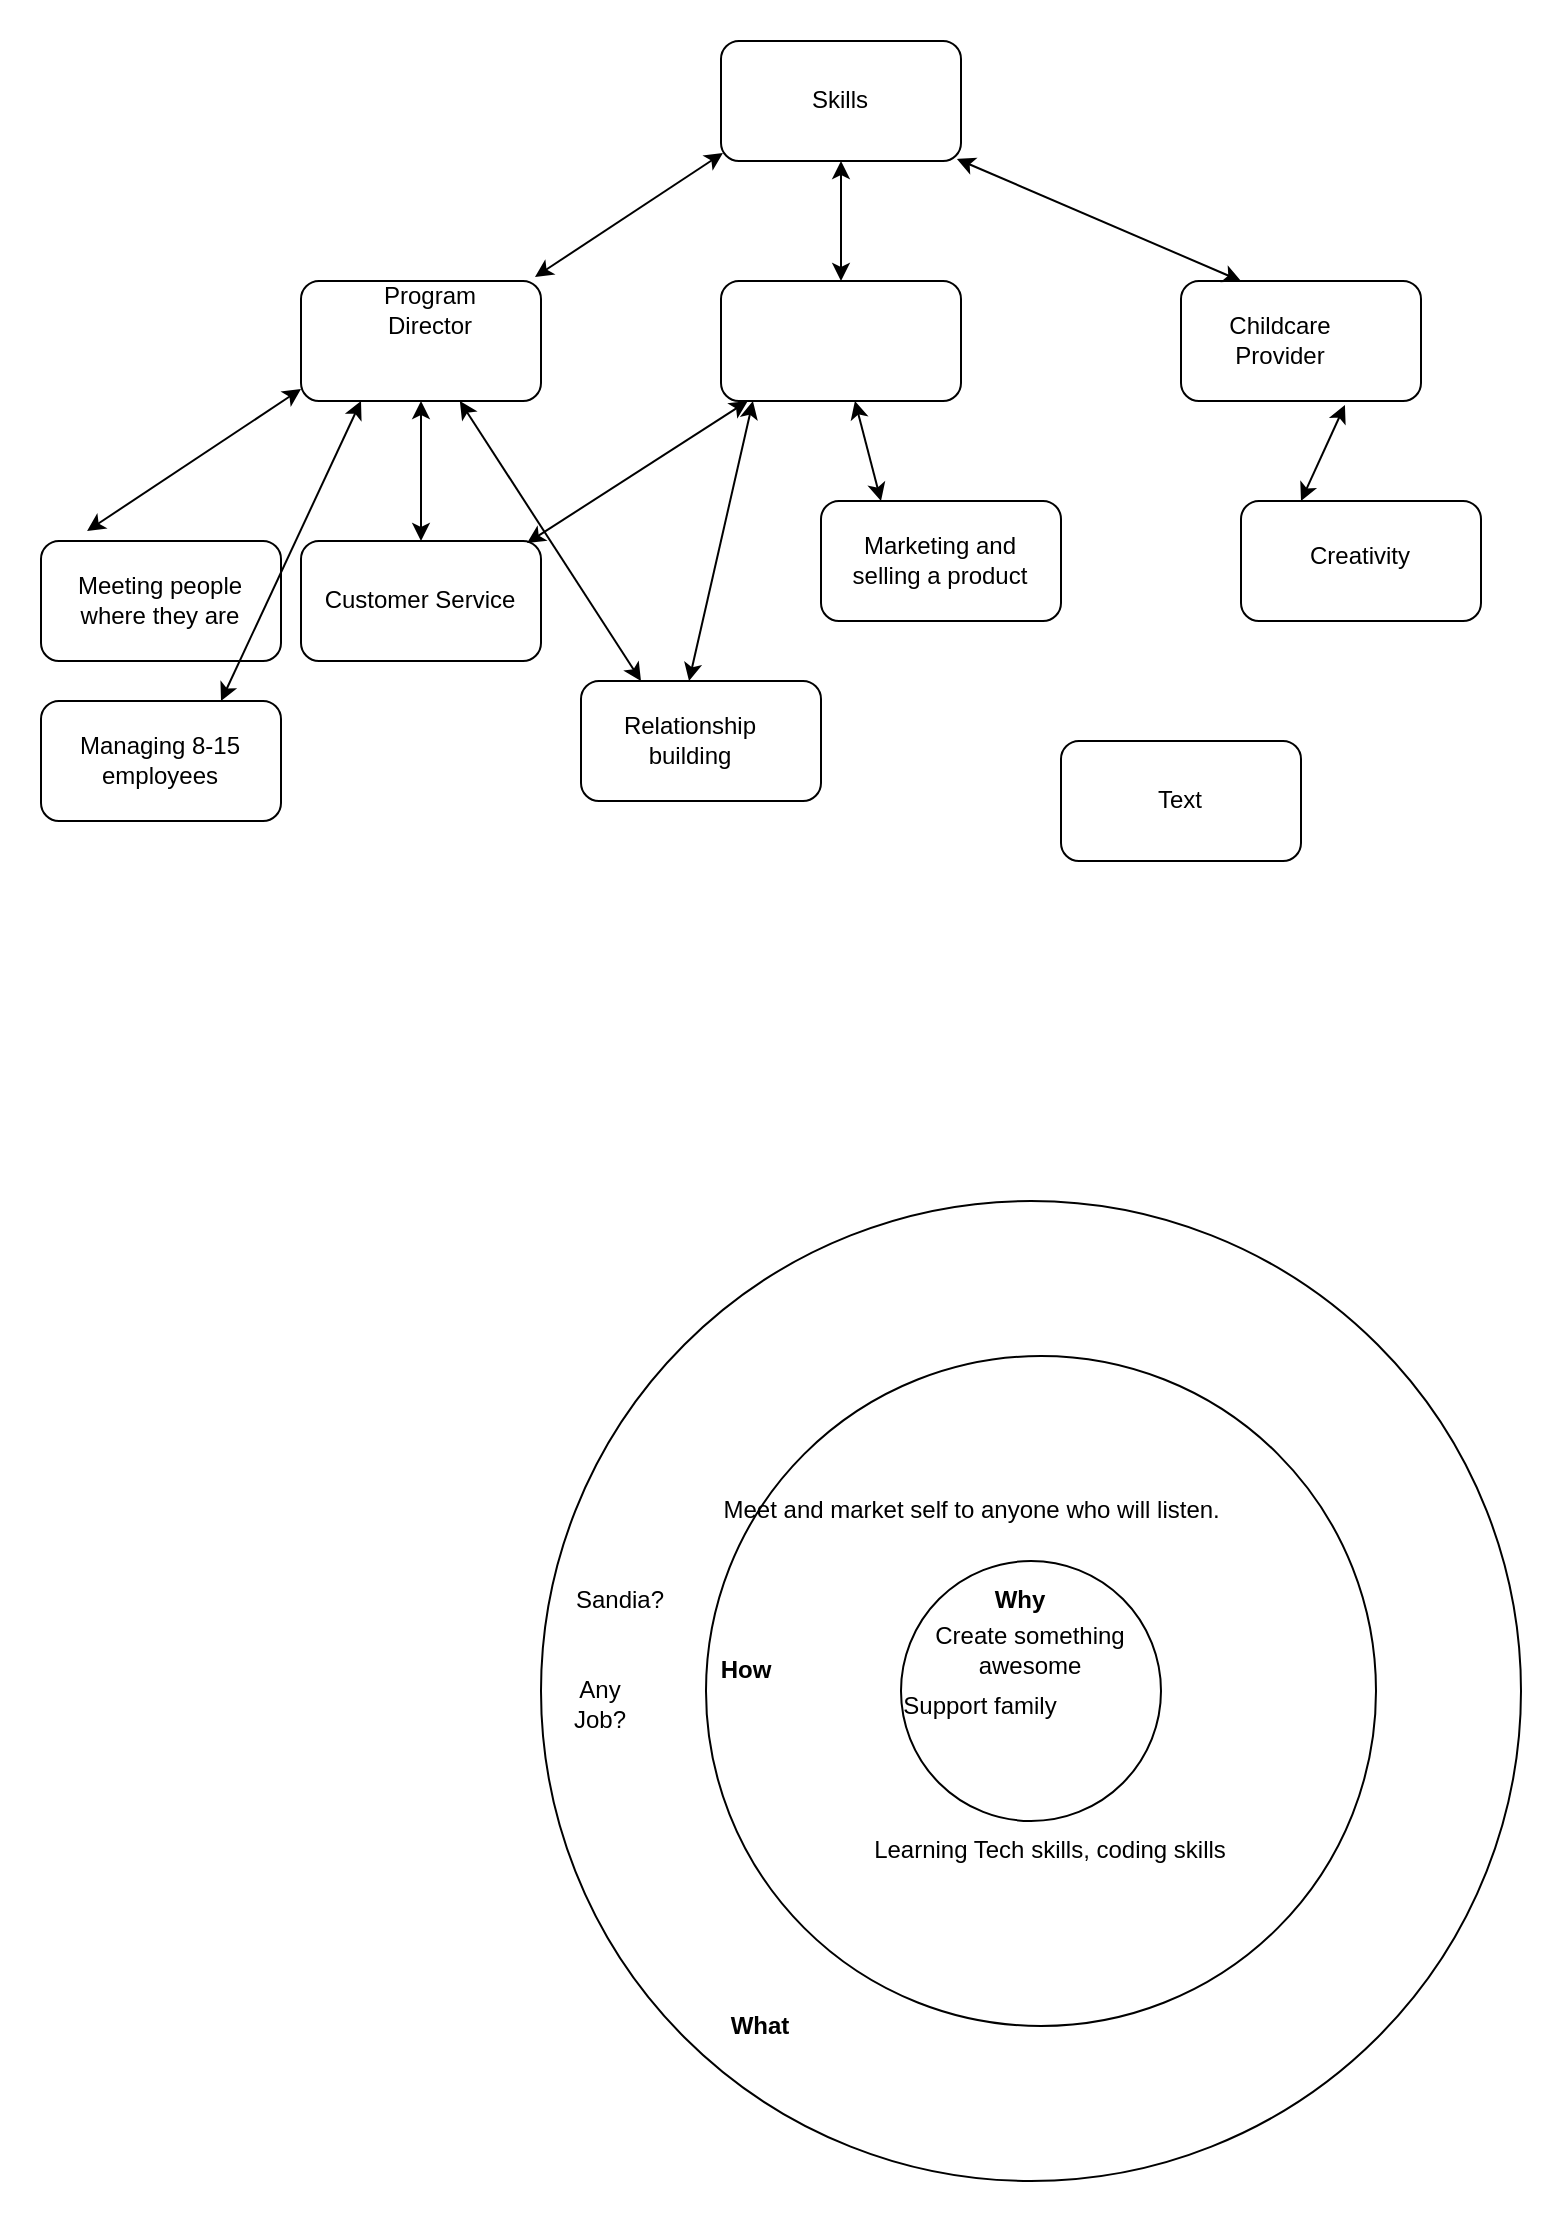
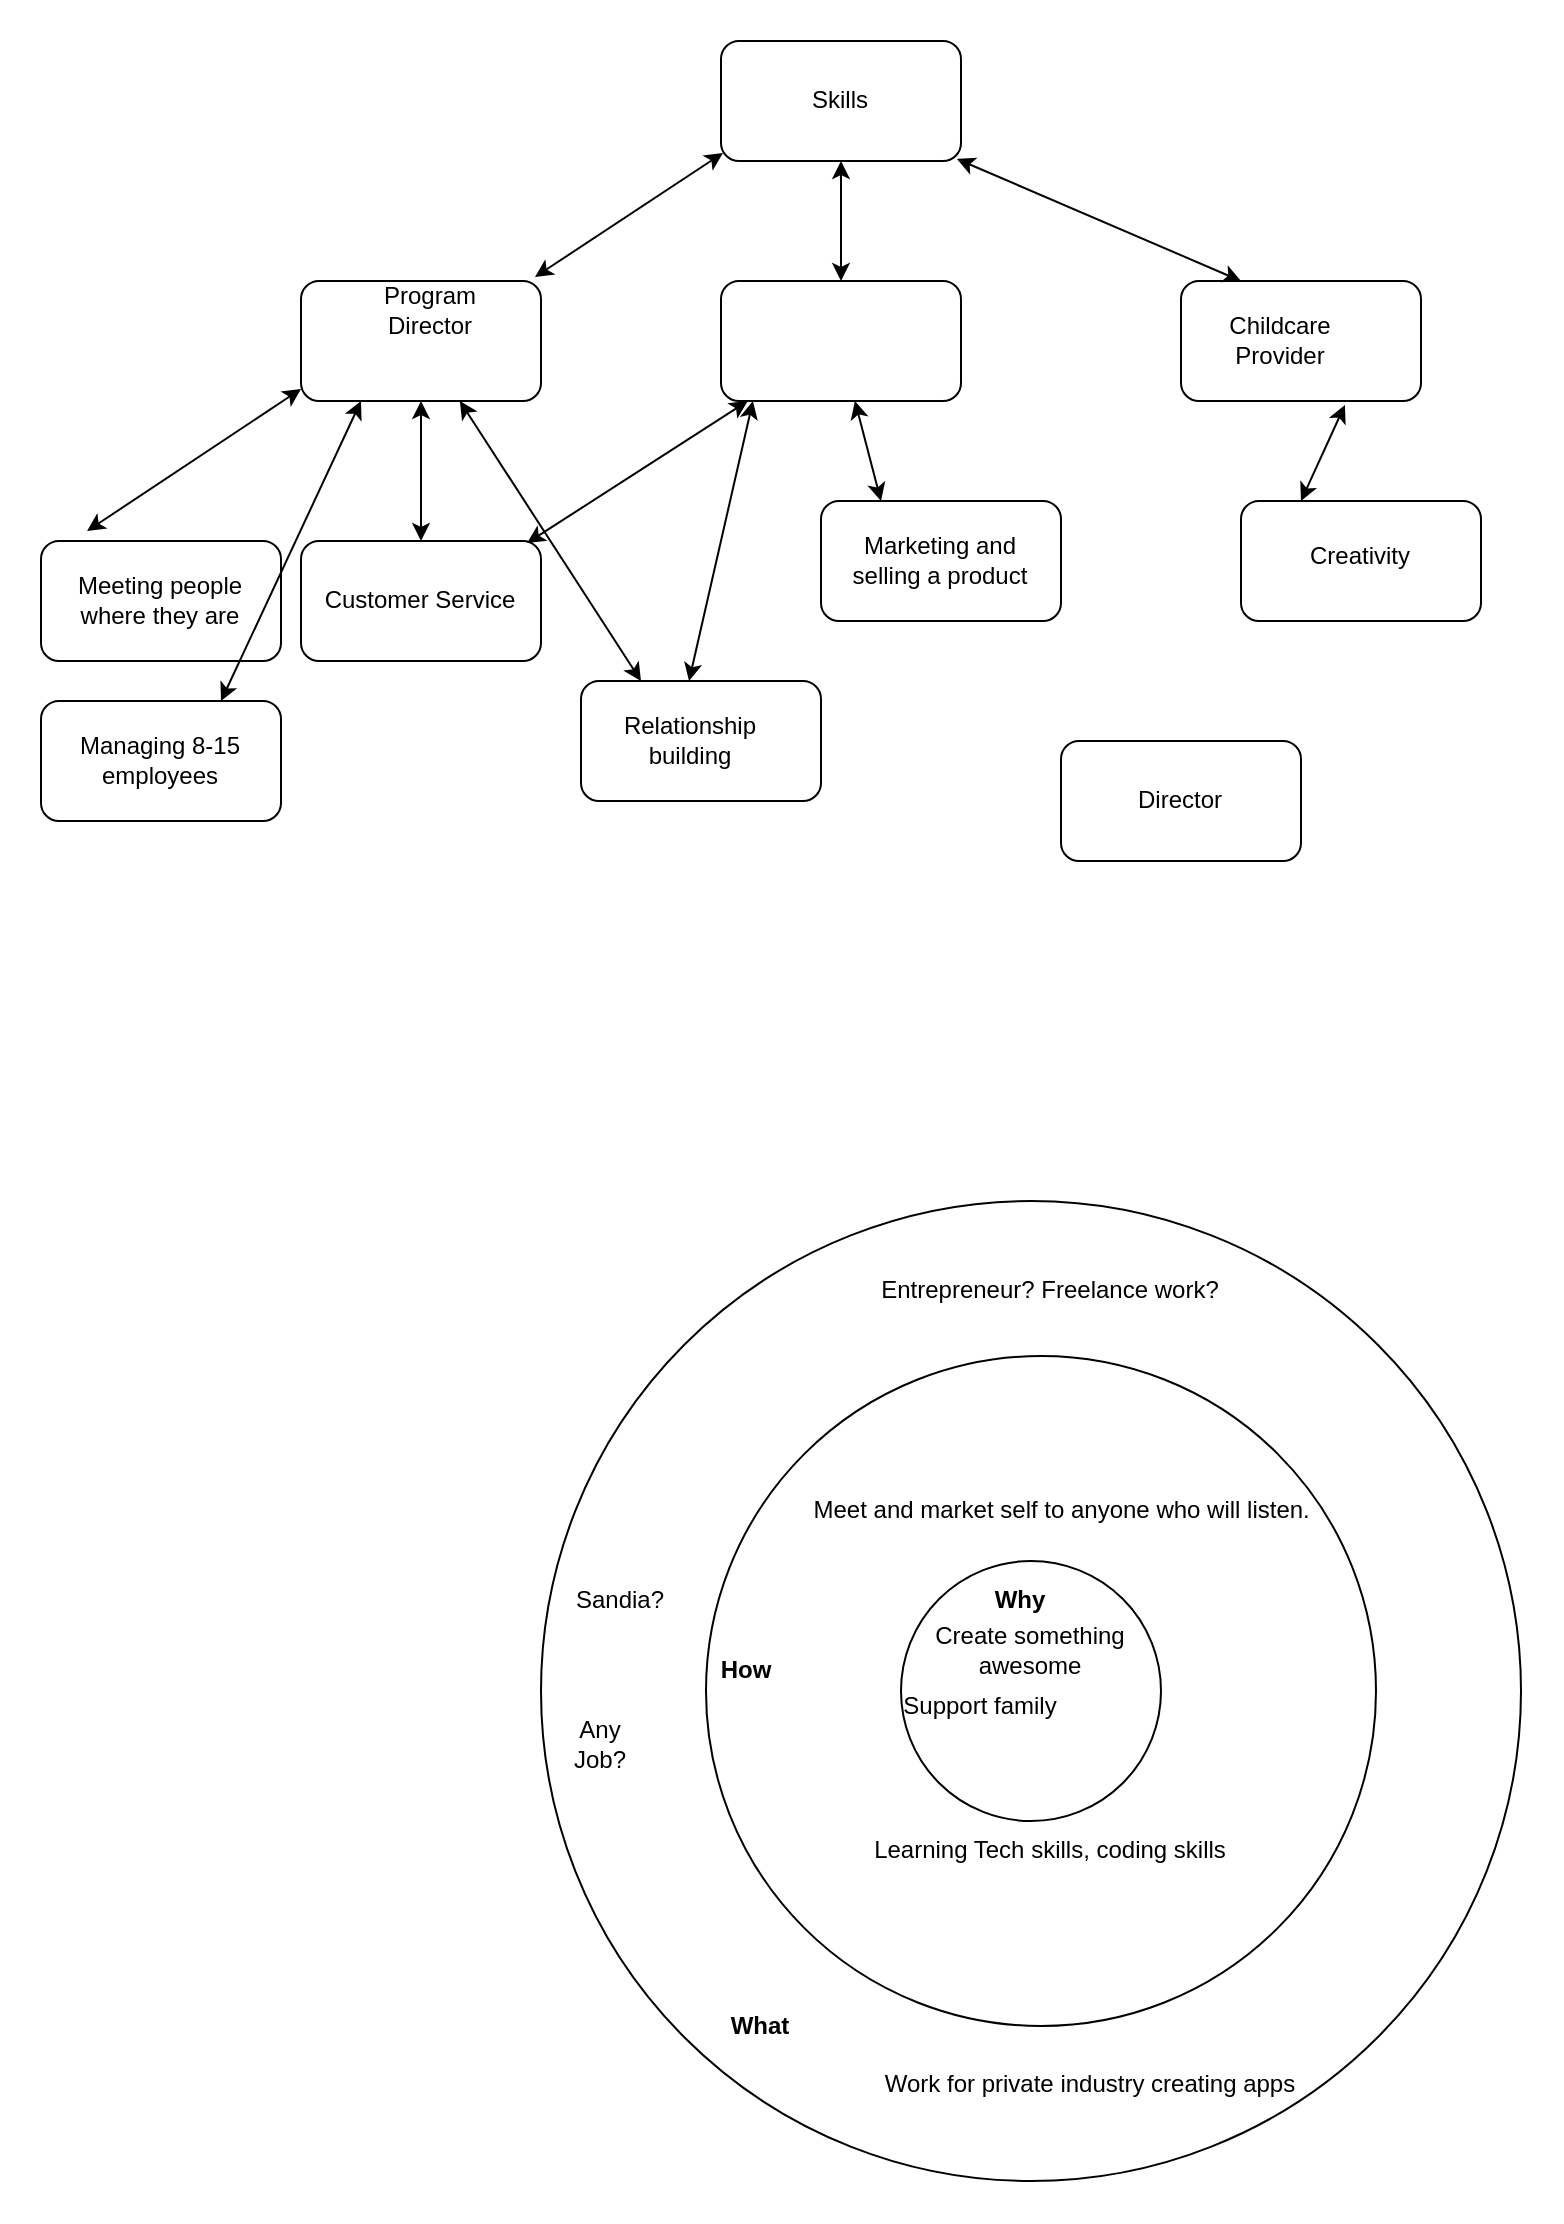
- <mxCell id="34" value="Text" style="text;html=1;strokeColor=none;fillColor=none;align=center;verticalAlign=middle;whiteSpace=wrap;rounded=0;" vertex="1" parent="1"><mxGeometry x="540" y="380" width="100" height="40" as="geometry" /></mxCell>
+ <mxCell id="34" value="Director" style="text;html=1;strokeColor=none;fillColor=none;align=center;verticalAlign=middle;whiteSpace=wrap;rounded=0;" vertex="1" parent="1"><mxGeometry x="540" y="380" width="100" height="40" as="geometry" /></mxCell>
+ <mxCell id="46" value="Entrepreneur? Freelance work?" style="text;html=1;strokeColor=none;fillColor=none;align=center;verticalAlign=middle;whiteSpace=wrap;rounded=0;" vertex="1" parent="1"><mxGeometry x="430" y="630" width="190" height="30" as="geometry" /></mxCell>
- <mxCell id="43" value="Meet and market self to anyone who will listen.&amp;nbsp;" style="text;html=1;strokeColor=none;fillColor=none;align=center;verticalAlign=middle;whiteSpace=wrap;rounded=0;" vertex="1" parent="1"><mxGeometry x="360" y="740" width="255" height="30" as="geometry" /></mxCell>
+ <mxCell id="43" value="Meet and market self to anyone who will listen.&amp;nbsp;" style="text;html=1;strokeColor=none;fillColor=none;align=center;verticalAlign=middle;whiteSpace=wrap;rounded=0;" vertex="1" parent="1"><mxGeometry x="405" y="740" width="255" height="30" as="geometry" /></mxCell>
- <mxCell id="47" value="Any Job?" style="text;html=1;strokeColor=none;fillColor=none;align=center;verticalAlign=middle;whiteSpace=wrap;rounded=0;" vertex="1" parent="1"><mxGeometry x="280" y="833" width="40" height="38" as="geometry" /></mxCell>
+ <mxCell id="47" value="Any Job?" style="text;html=1;strokeColor=none;fillColor=none;align=center;verticalAlign=middle;whiteSpace=wrap;rounded=0;" vertex="1" parent="1"><mxGeometry x="280" y="853" width="40" height="38" as="geometry" /></mxCell>
+ <mxCell id="44" value="Work for private industry creating apps" style="text;html=1;strokeColor=none;fillColor=none;align=center;verticalAlign=middle;whiteSpace=wrap;rounded=0;" vertex="1" parent="1"><mxGeometry x="430" y="1023" width="230" height="37" as="geometry" /></mxCell>
